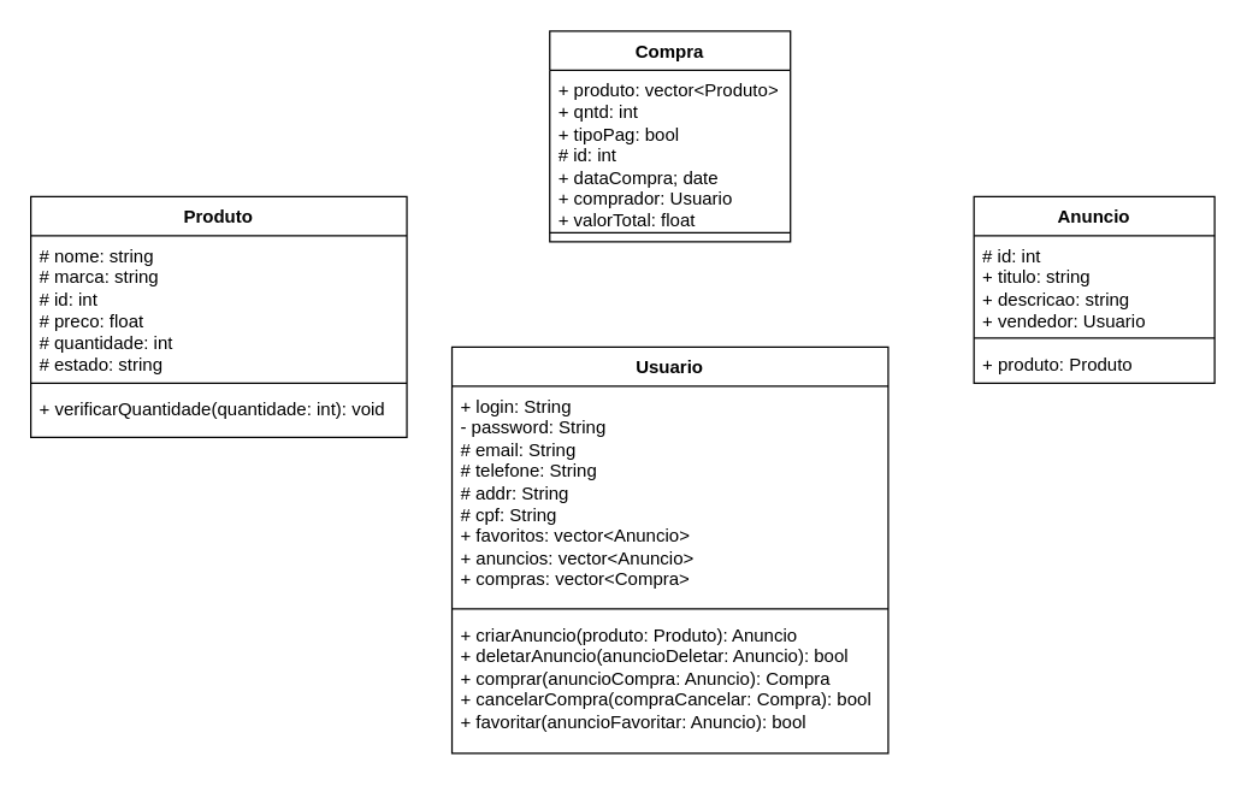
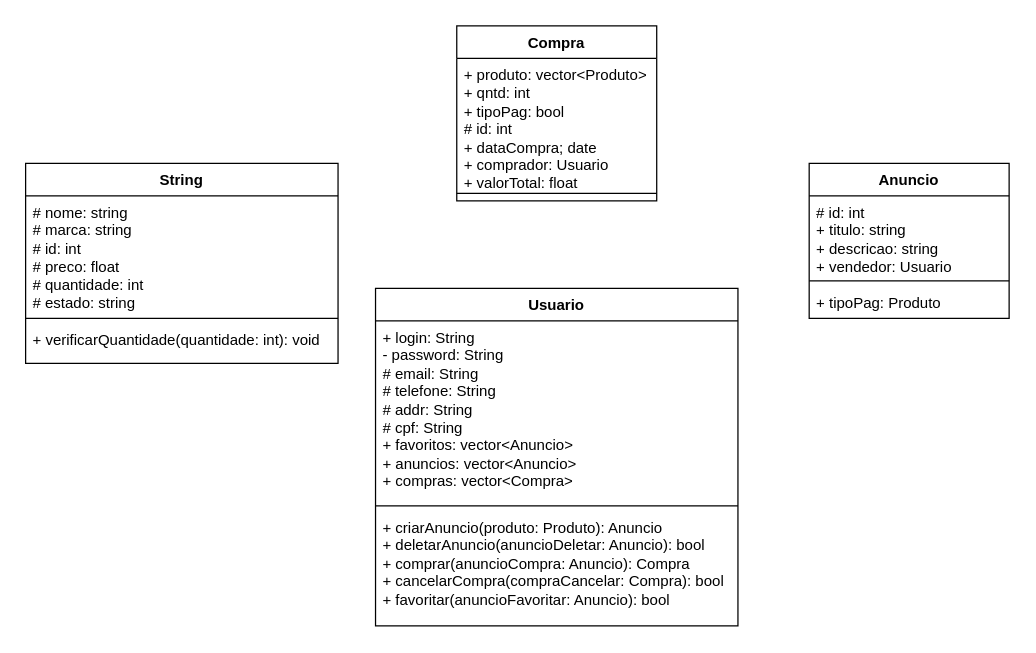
- <mxCell id="14" value="Produto&lt;div&gt;&lt;br&gt;&lt;/div&gt;" style="swimlane;fontStyle=1;align=center;verticalAlign=top;childLayout=stackLayout;horizontal=1;startSize=26;horizontalStack=0;resizeParent=1;resizeParentMax=0;resizeLast=0;collapsible=1;marginBottom=0;whiteSpace=wrap;html=1;" parent="1" vertex="1"><mxGeometry x="20" y="130" width="250" height="160" as="geometry" /></mxCell>
+ <mxCell id="14" value="String&lt;div&gt;&lt;br&gt;&lt;/div&gt;" style="swimlane;fontStyle=1;align=center;verticalAlign=top;childLayout=stackLayout;horizontal=1;startSize=26;horizontalStack=0;resizeParent=1;resizeParentMax=0;resizeLast=0;collapsible=1;marginBottom=0;whiteSpace=wrap;html=1;" parent="1" vertex="1"><mxGeometry x="20" y="130" width="250" height="160" as="geometry" /></mxCell>
- <mxCell id="13" value="+ produto: Produto&lt;div&gt;&lt;br&gt;&lt;/div&gt;" style="text;strokeColor=none;fillColor=none;align=left;verticalAlign=top;spacingLeft=4;spacingRight=4;overflow=hidden;rotatable=0;points=[[0,0.5],[1,0.5]];portConstraint=eastwest;whiteSpace=wrap;html=1;" parent="10" vertex="1"><mxGeometry y="98" width="160" height="26" as="geometry" /></mxCell>
+ <mxCell id="13" value="+ tipoPag: Produto&lt;div&gt;&lt;br&gt;&lt;/div&gt;" style="text;strokeColor=none;fillColor=none;align=left;verticalAlign=top;spacingLeft=4;spacingRight=4;overflow=hidden;rotatable=0;points=[[0,0.5],[1,0.5]];portConstraint=eastwest;whiteSpace=wrap;html=1;" parent="10" vertex="1"><mxGeometry y="98" width="160" height="26" as="geometry" /></mxCell>
